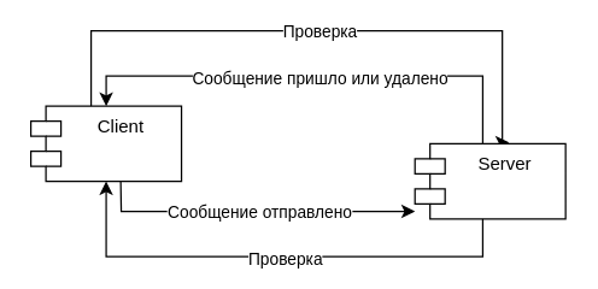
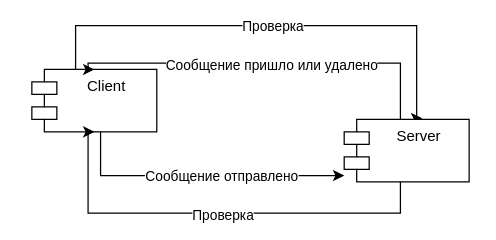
- <mxCell id="6" value="Client" style="shape=module;align=left;spacingLeft=20;align=center;verticalAlign=top;" vertex="1" parent="1"><mxGeometry x="20" y="70" width="100" height="50" as="geometry" /></mxCell>
+ <mxCell id="6" value="Client" style="shape=module;align=left;spacingLeft=20;align=center;verticalAlign=top;" vertex="1" parent="1"><mxGeometry x="25" y="55" width="100" height="50" as="geometry" /></mxCell>
